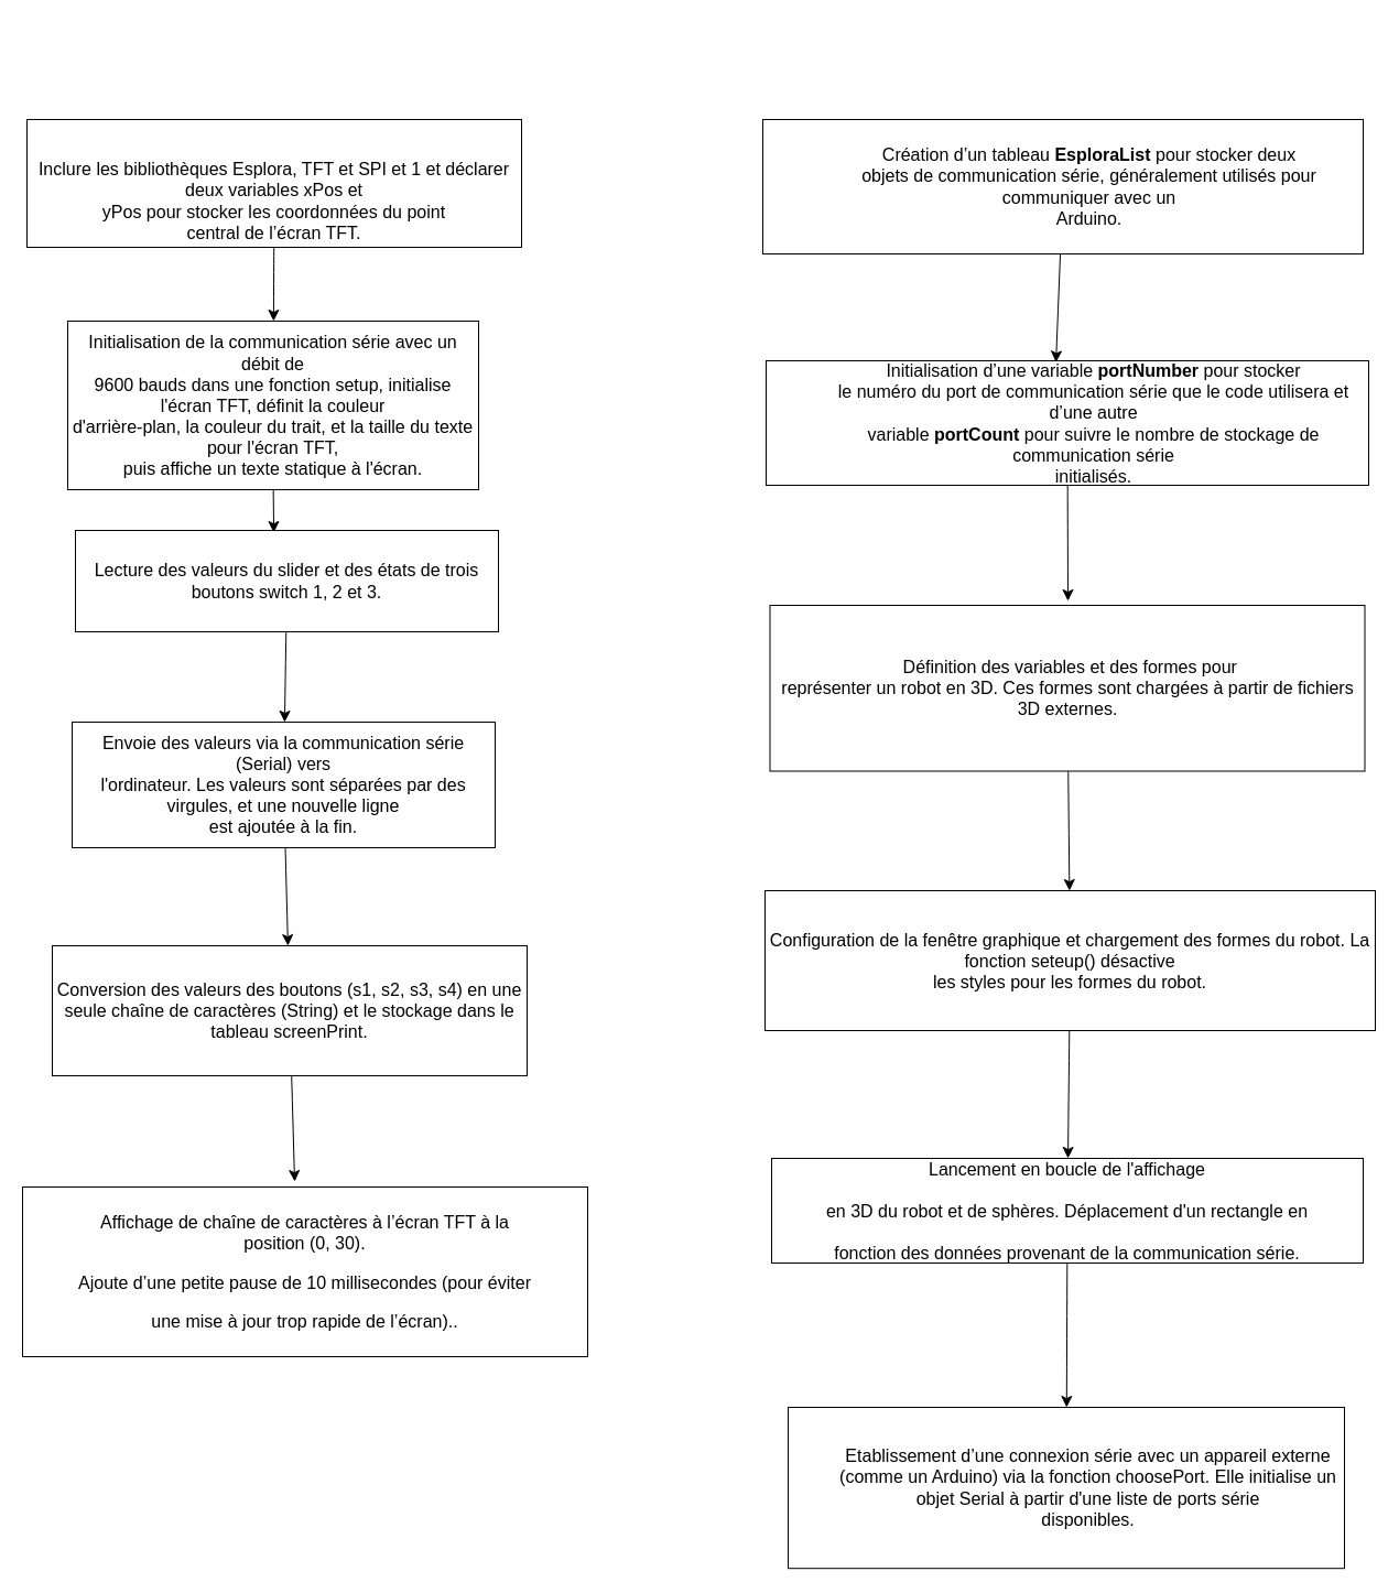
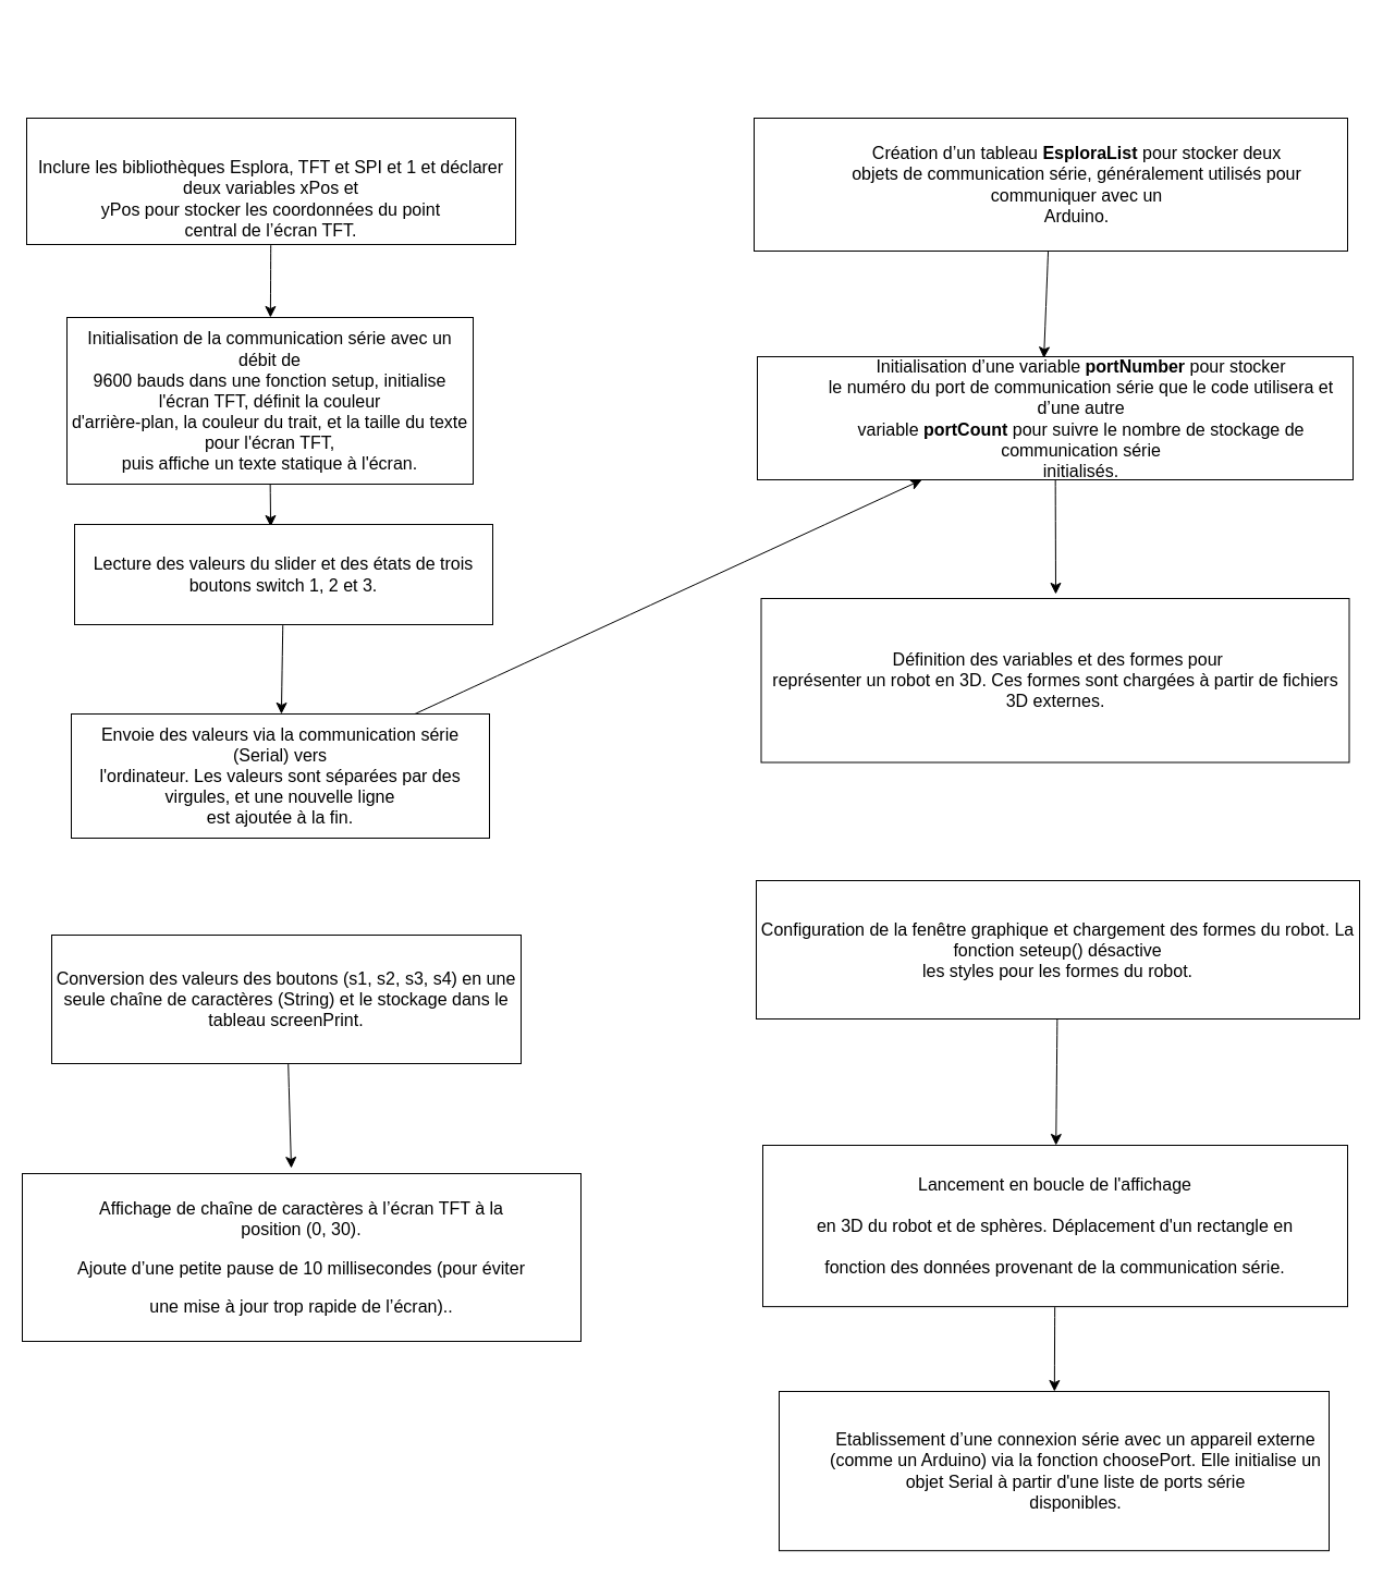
- <mxCell id="17" value="" style="edgeStyle=none;curved=1;rounded=0;orthogonalLoop=1;jettySize=auto;html=1;fontSize=12;startSize=8;endSize=8;" edge="1" parent="1" source="18" target="20"><mxGeometry relative="1" as="geometry" /></mxCell>
- <mxCell id="8" value="" style="edgeStyle=none;curved=1;rounded=0;orthogonalLoop=1;jettySize=auto;html=1;fontSize=12;startSize=8;endSize=8;" edge="1" parent="1" source="9" target="11"><mxGeometry relative="1" as="geometry" /></mxCell>
+ <mxCell id="8" value="" style="edgeStyle=none;curved=1;rounded=0;orthogonalLoop=1;jettySize=auto;html=1;fontSize=12;startSize=8;endSize=8;" edge="1" parent="1" source="9" target="16"><mxGeometry relative="1" as="geometry" /></mxCell>
- <mxCell id="22" value="Lancement en boucle de l'affichage&lt;br style=&quot;border-color: var(--border-color);&quot;&gt;&lt;br style=&quot;border-color: var(--border-color);&quot;&gt;&lt;font&gt;en 3D du robot et de sphères. Déplacement d'un rectangle en&lt;/font&gt;&lt;br style=&quot;border-color: var(--border-color);&quot;&gt;&lt;br style=&quot;border-color: var(--border-color);&quot;&gt;fonction des données provenant de la communication série." style="whiteSpace=wrap;html=1;fontSize=16;rounded=0;" vertex="1" parent="1"><mxGeometry x="700" y="963" width="537" height="95" as="geometry" /></mxCell>
+ <mxCell id="22" value="Lancement en boucle de l'affichage&lt;br style=&quot;border-color: var(--border-color);&quot;&gt;&lt;br style=&quot;border-color: var(--border-color);&quot;&gt;&lt;font&gt;en 3D du robot et de sphères. Déplacement d'un rectangle en&lt;/font&gt;&lt;br style=&quot;border-color: var(--border-color);&quot;&gt;&lt;br style=&quot;border-color: var(--border-color);&quot;&gt;fonction des données provenant de la communication série." style="whiteSpace=wrap;html=1;fontSize=16;rounded=0;" vertex="1" parent="1"><mxGeometry x="700" y="963" width="537" height="148.13" as="geometry" /></mxCell>
